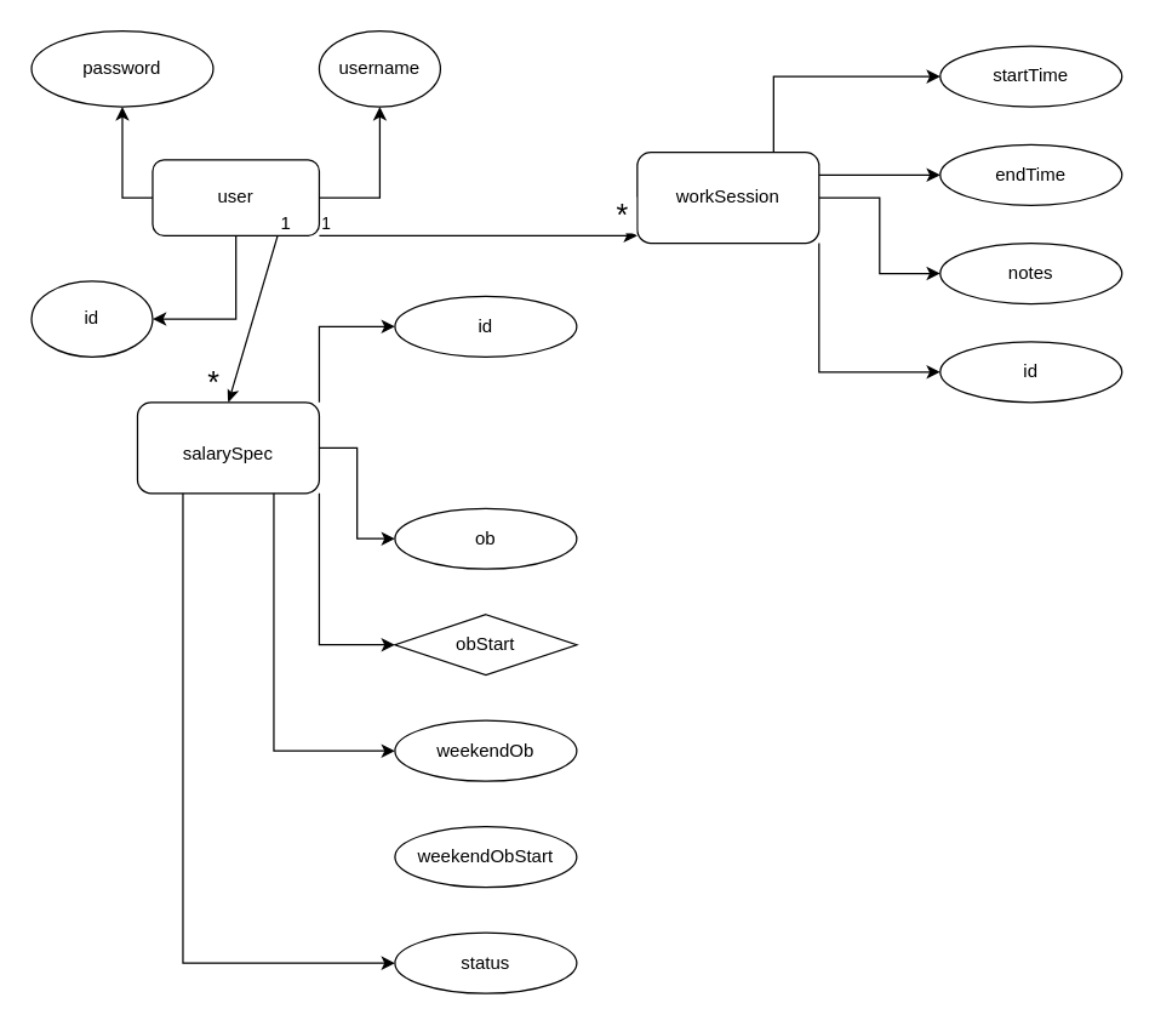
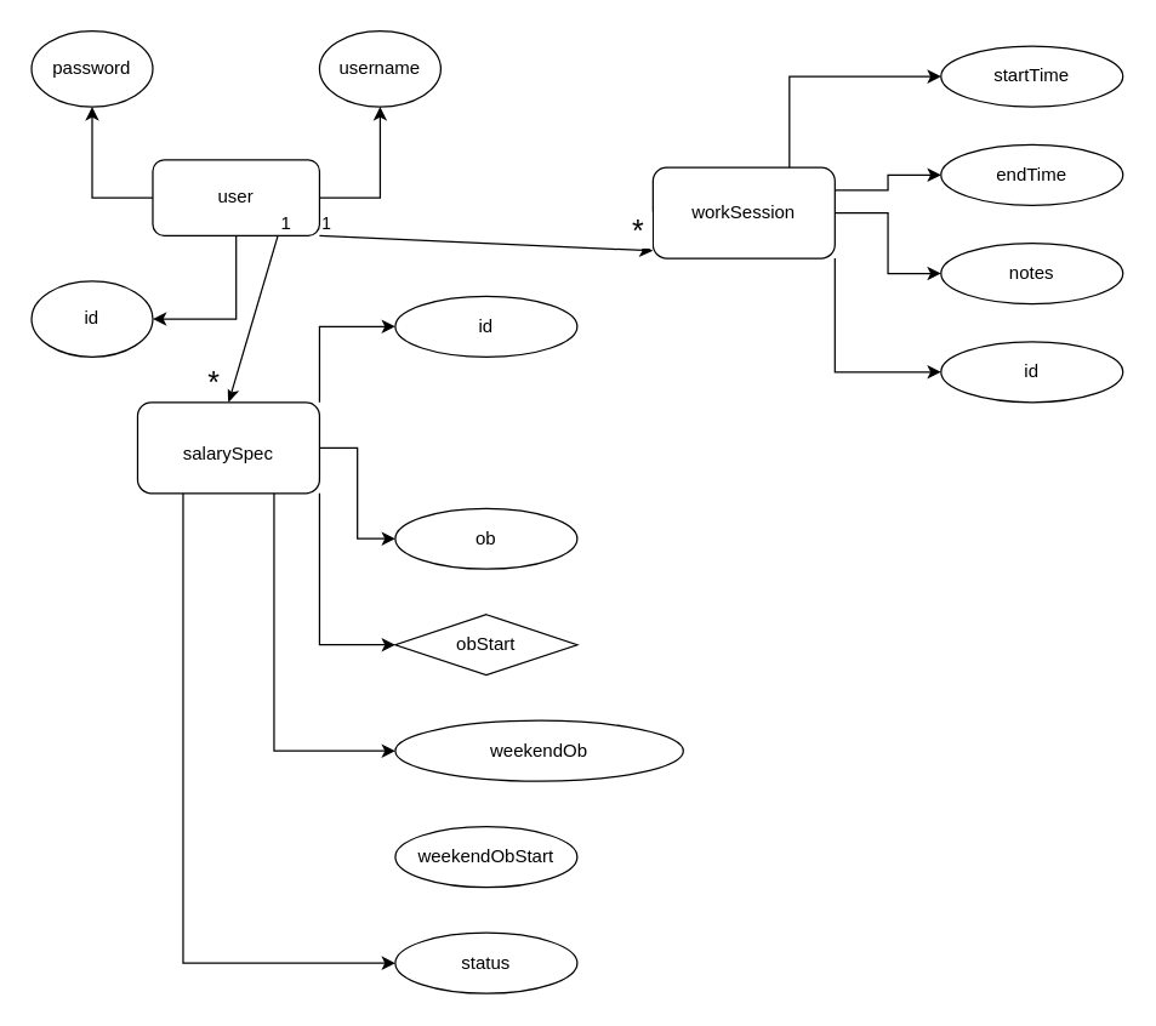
- <mxCell id="6" value="password" style="ellipse;whiteSpace=wrap;html=1;" vertex="1" parent="1"><mxGeometry x="20" y="20" width="120" height="50" as="geometry" /></mxCell>
+ <mxCell id="6" value="password" style="ellipse;whiteSpace=wrap;html=1;" vertex="1" parent="1"><mxGeometry x="20" y="20" width="80" height="50" as="geometry" /></mxCell>
- <mxCell id="13" value="workSession" style="rounded=1;whiteSpace=wrap;html=1;" vertex="1" parent="1"><mxGeometry x="420" y="100" width="120" height="60" as="geometry" /></mxCell>
+ <mxCell id="13" value="workSession" style="rounded=1;whiteSpace=wrap;html=1;" vertex="1" parent="1"><mxGeometry x="430" y="110" width="120" height="60" as="geometry" /></mxCell>
- <mxCell id="33" value="weekendOb" style="ellipse;whiteSpace=wrap;html=1;" vertex="1" parent="1"><mxGeometry x="260" y="475" width="120" height="40" as="geometry" /></mxCell>
+ <mxCell id="33" value="weekendOb" style="ellipse;whiteSpace=wrap;html=1;" vertex="1" parent="1"><mxGeometry x="260" y="475" width="190" height="40" as="geometry" /></mxCell>
